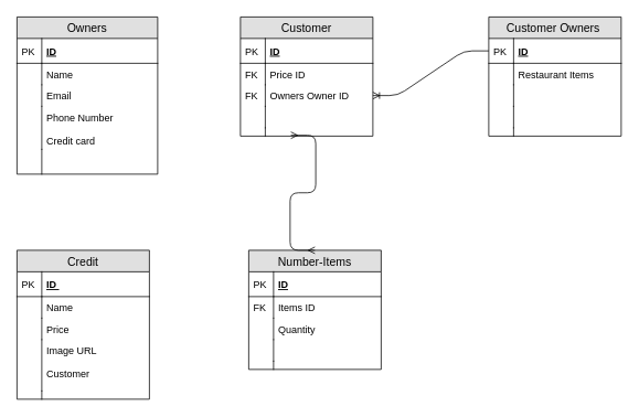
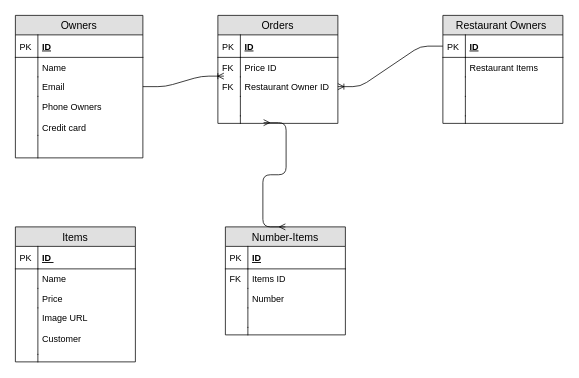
- <mxCell id="24" value="Customer" style="swimlane;fontStyle=0;childLayout=stackLayout;horizontal=1;startSize=26;fillColor=#e0e0e0;horizontalStack=0;resizeParent=1;resizeParentMax=0;resizeLast=0;collapsible=1;marginBottom=0;swimlaneFillColor=#ffffff;align=center;fontSize=14;" vertex="1" parent="1"><mxGeometry x="290" y="20" width="160" height="144" as="geometry" /></mxCell>
+ <mxCell id="24" value="Orders" style="swimlane;fontStyle=0;childLayout=stackLayout;horizontal=1;startSize=26;fillColor=#e0e0e0;horizontalStack=0;resizeParent=1;resizeParentMax=0;resizeLast=0;collapsible=1;marginBottom=0;swimlaneFillColor=#ffffff;align=center;fontSize=14;" vertex="1" parent="1"><mxGeometry x="290" y="20" width="160" height="144" as="geometry" /></mxCell>
- <mxCell id="35" value="Customer Owners " style="swimlane;fontStyle=0;childLayout=stackLayout;horizontal=1;startSize=26;fillColor=#e0e0e0;horizontalStack=0;resizeParent=1;resizeParentMax=0;resizeLast=0;collapsible=1;marginBottom=0;swimlaneFillColor=#ffffff;align=center;fontSize=14;" vertex="1" parent="1"><mxGeometry x="590" y="20" width="160" height="144" as="geometry" /></mxCell>
+ <mxCell id="35" value="Restaurant Owners " style="swimlane;fontStyle=0;childLayout=stackLayout;horizontal=1;startSize=26;fillColor=#e0e0e0;horizontalStack=0;resizeParent=1;resizeParentMax=0;resizeLast=0;collapsible=1;marginBottom=0;swimlaneFillColor=#ffffff;align=center;fontSize=14;" vertex="1" parent="1"><mxGeometry x="590" y="20" width="160" height="144" as="geometry" /></mxCell>
+ <mxCell id="57" value="" style="edgeStyle=entityRelationEdgeStyle;fontSize=12;html=1;endArrow=ERoneToMany;exitX=1;exitY=0.5;exitDx=0;exitDy=0;entryX=0.05;entryY=0.962;entryDx=0;entryDy=0;entryPerimeter=0;" edge="1" parent="1" source="7" target="27"><mxGeometry width="100" height="100" relative="1" as="geometry"><mxPoint x="220" y="272" as="sourcePoint" /><mxPoint x="280" y="92" as="targetPoint" /></mxGeometry></mxCell>
- <mxCell id="29" value="Owners Owner ID" style="shape=partialRectangle;top=0;left=0;right=0;bottom=0;align=left;verticalAlign=top;fillColor=none;spacingLeft=34;spacingRight=4;overflow=hidden;rotatable=0;points=[[0,0.5],[1,0.5]];portConstraint=eastwest;dropTarget=0;fontSize=12;" vertex="1" parent="24"><mxGeometry y="82" width="160" height="26" as="geometry" /></mxCell>
+ <mxCell id="29" value="Restaurant Owner ID" style="shape=partialRectangle;top=0;left=0;right=0;bottom=0;align=left;verticalAlign=top;fillColor=none;spacingLeft=34;spacingRight=4;overflow=hidden;rotatable=0;points=[[0,0.5],[1,0.5]];portConstraint=eastwest;dropTarget=0;fontSize=12;" vertex="1" parent="24"><mxGeometry y="82" width="160" height="26" as="geometry" /></mxCell>
- <mxCell id="9" value="Phone Number &#10;&#10;Credit card " style="shape=partialRectangle;top=0;left=0;right=0;bottom=0;align=left;verticalAlign=top;fillColor=none;spacingLeft=34;spacingRight=4;overflow=hidden;rotatable=0;points=[[0,0.5],[1,0.5]];portConstraint=eastwest;dropTarget=0;fontSize=12;" vertex="1" parent="2"><mxGeometry y="108" width="170" height="52" as="geometry" /></mxCell>
+ <mxCell id="9" value="Phone Owners &#10;&#10;Credit card " style="shape=partialRectangle;top=0;left=0;right=0;bottom=0;align=left;verticalAlign=top;fillColor=none;spacingLeft=34;spacingRight=4;overflow=hidden;rotatable=0;points=[[0,0.5],[1,0.5]];portConstraint=eastwest;dropTarget=0;fontSize=12;" vertex="1" parent="2"><mxGeometry y="108" width="170" height="52" as="geometry" /></mxCell>
- <mxCell id="13" value="Credit" style="swimlane;fontStyle=0;childLayout=stackLayout;horizontal=1;startSize=26;fillColor=#e0e0e0;horizontalStack=0;resizeParent=1;resizeParentMax=0;resizeLast=0;collapsible=1;marginBottom=0;swimlaneFillColor=#ffffff;align=center;fontSize=14;" vertex="1" parent="1"><mxGeometry x="20" y="302" width="160" height="180" as="geometry" /></mxCell>
+ <mxCell id="13" value="Items" style="swimlane;fontStyle=0;childLayout=stackLayout;horizontal=1;startSize=26;fillColor=#e0e0e0;horizontalStack=0;resizeParent=1;resizeParentMax=0;resizeLast=0;collapsible=1;marginBottom=0;swimlaneFillColor=#ffffff;align=center;fontSize=14;" vertex="1" parent="1"><mxGeometry x="20" y="302" width="160" height="180" as="geometry" /></mxCell>
- <mxCell id="51" value="Quantity" style="shape=partialRectangle;top=0;left=0;right=0;bottom=0;align=left;verticalAlign=top;fillColor=none;spacingLeft=34;spacingRight=4;overflow=hidden;rotatable=0;points=[[0,0.5],[1,0.5]];portConstraint=eastwest;dropTarget=0;fontSize=12;" vertex="1" parent="46"><mxGeometry y="82" width="160" height="26" as="geometry" /></mxCell>
+ <mxCell id="51" value="Number" style="shape=partialRectangle;top=0;left=0;right=0;bottom=0;align=left;verticalAlign=top;fillColor=none;spacingLeft=34;spacingRight=4;overflow=hidden;rotatable=0;points=[[0,0.5],[1,0.5]];portConstraint=eastwest;dropTarget=0;fontSize=12;" vertex="1" parent="46"><mxGeometry y="82" width="160" height="26" as="geometry" /></mxCell>
